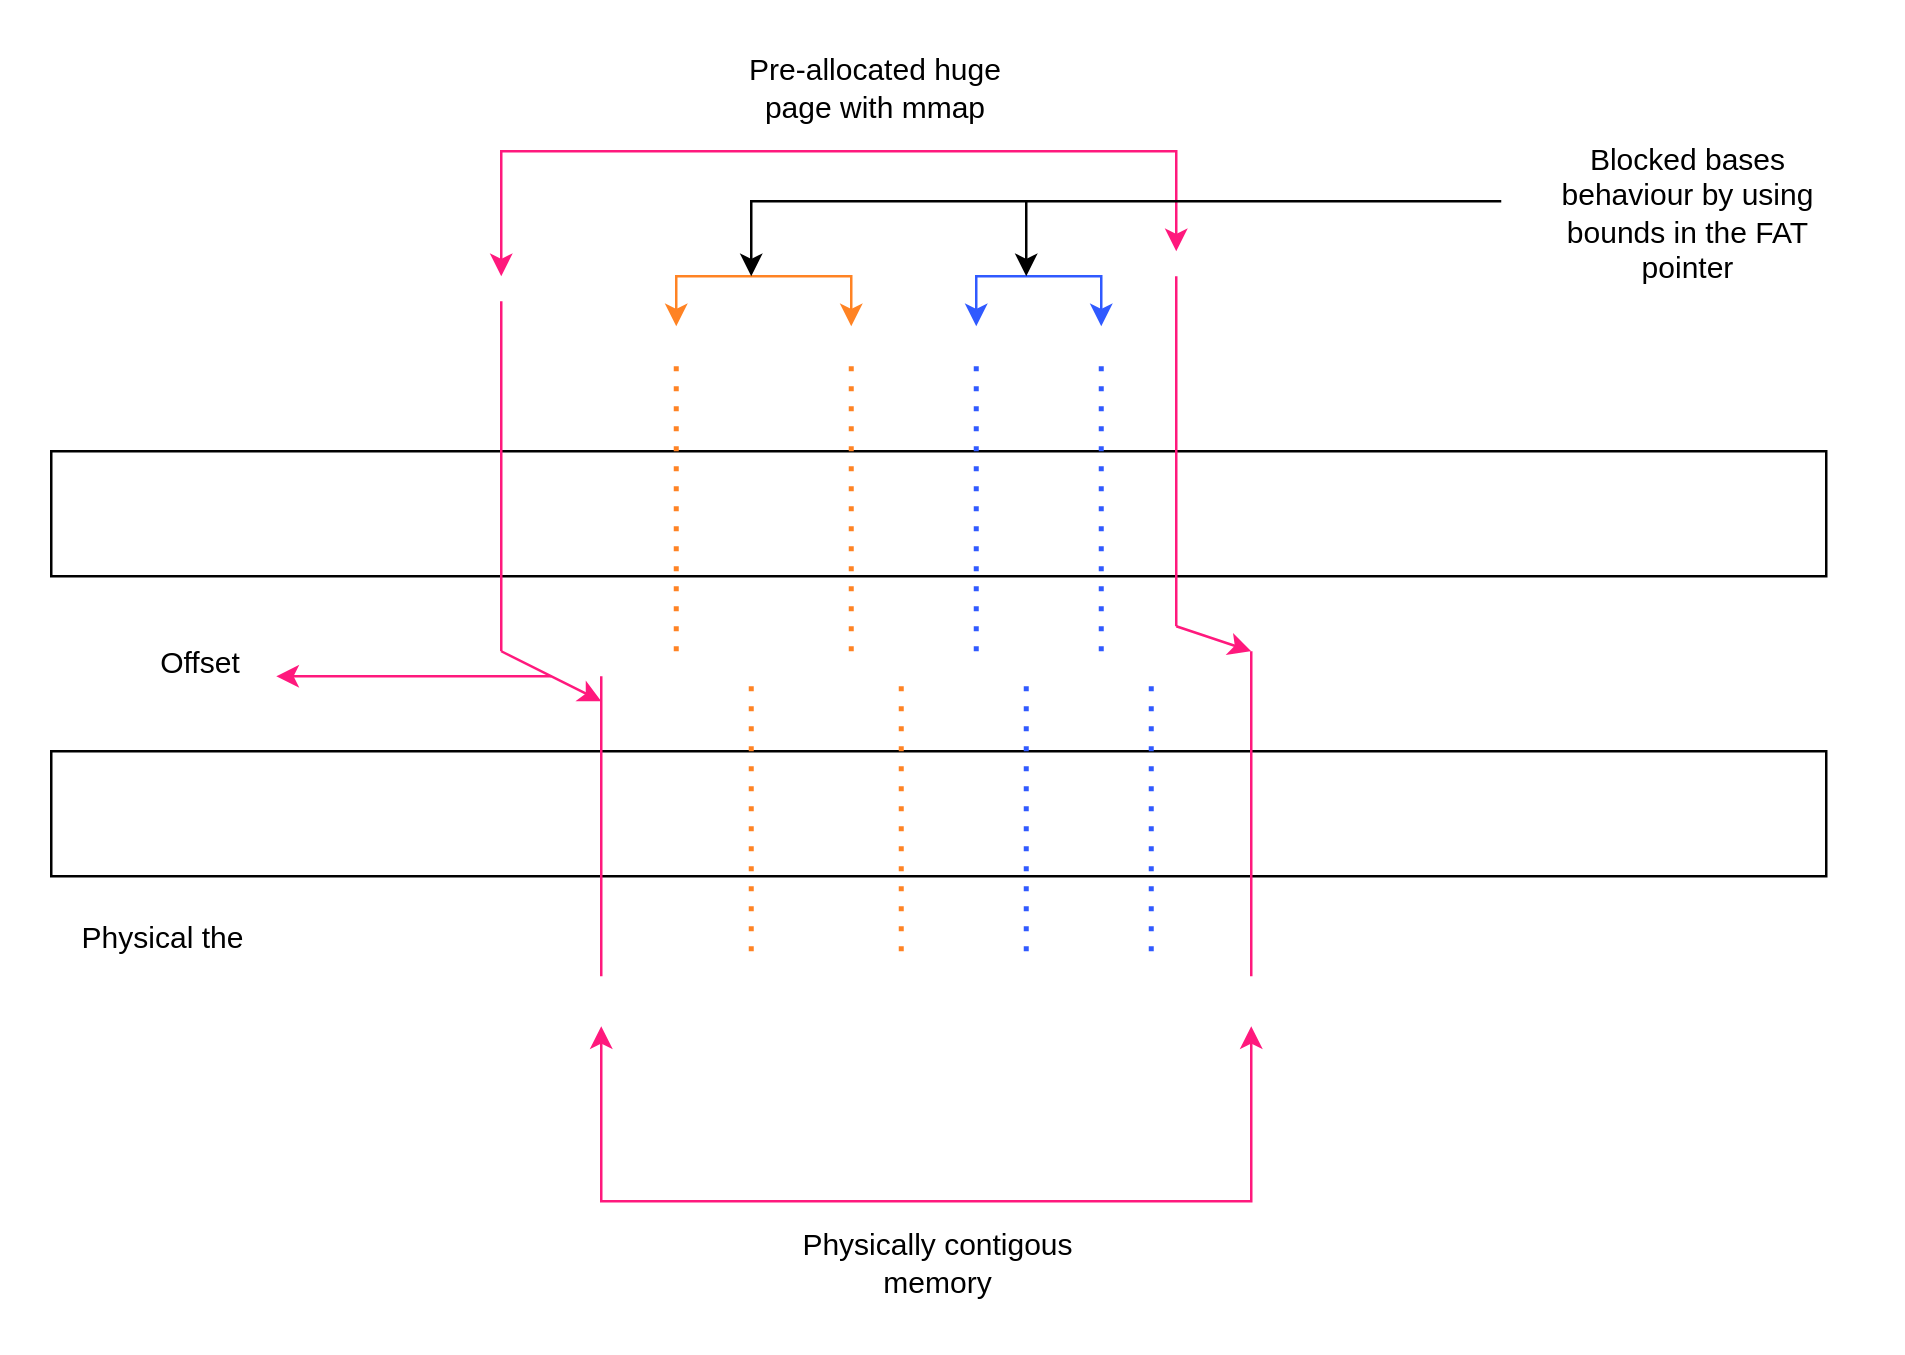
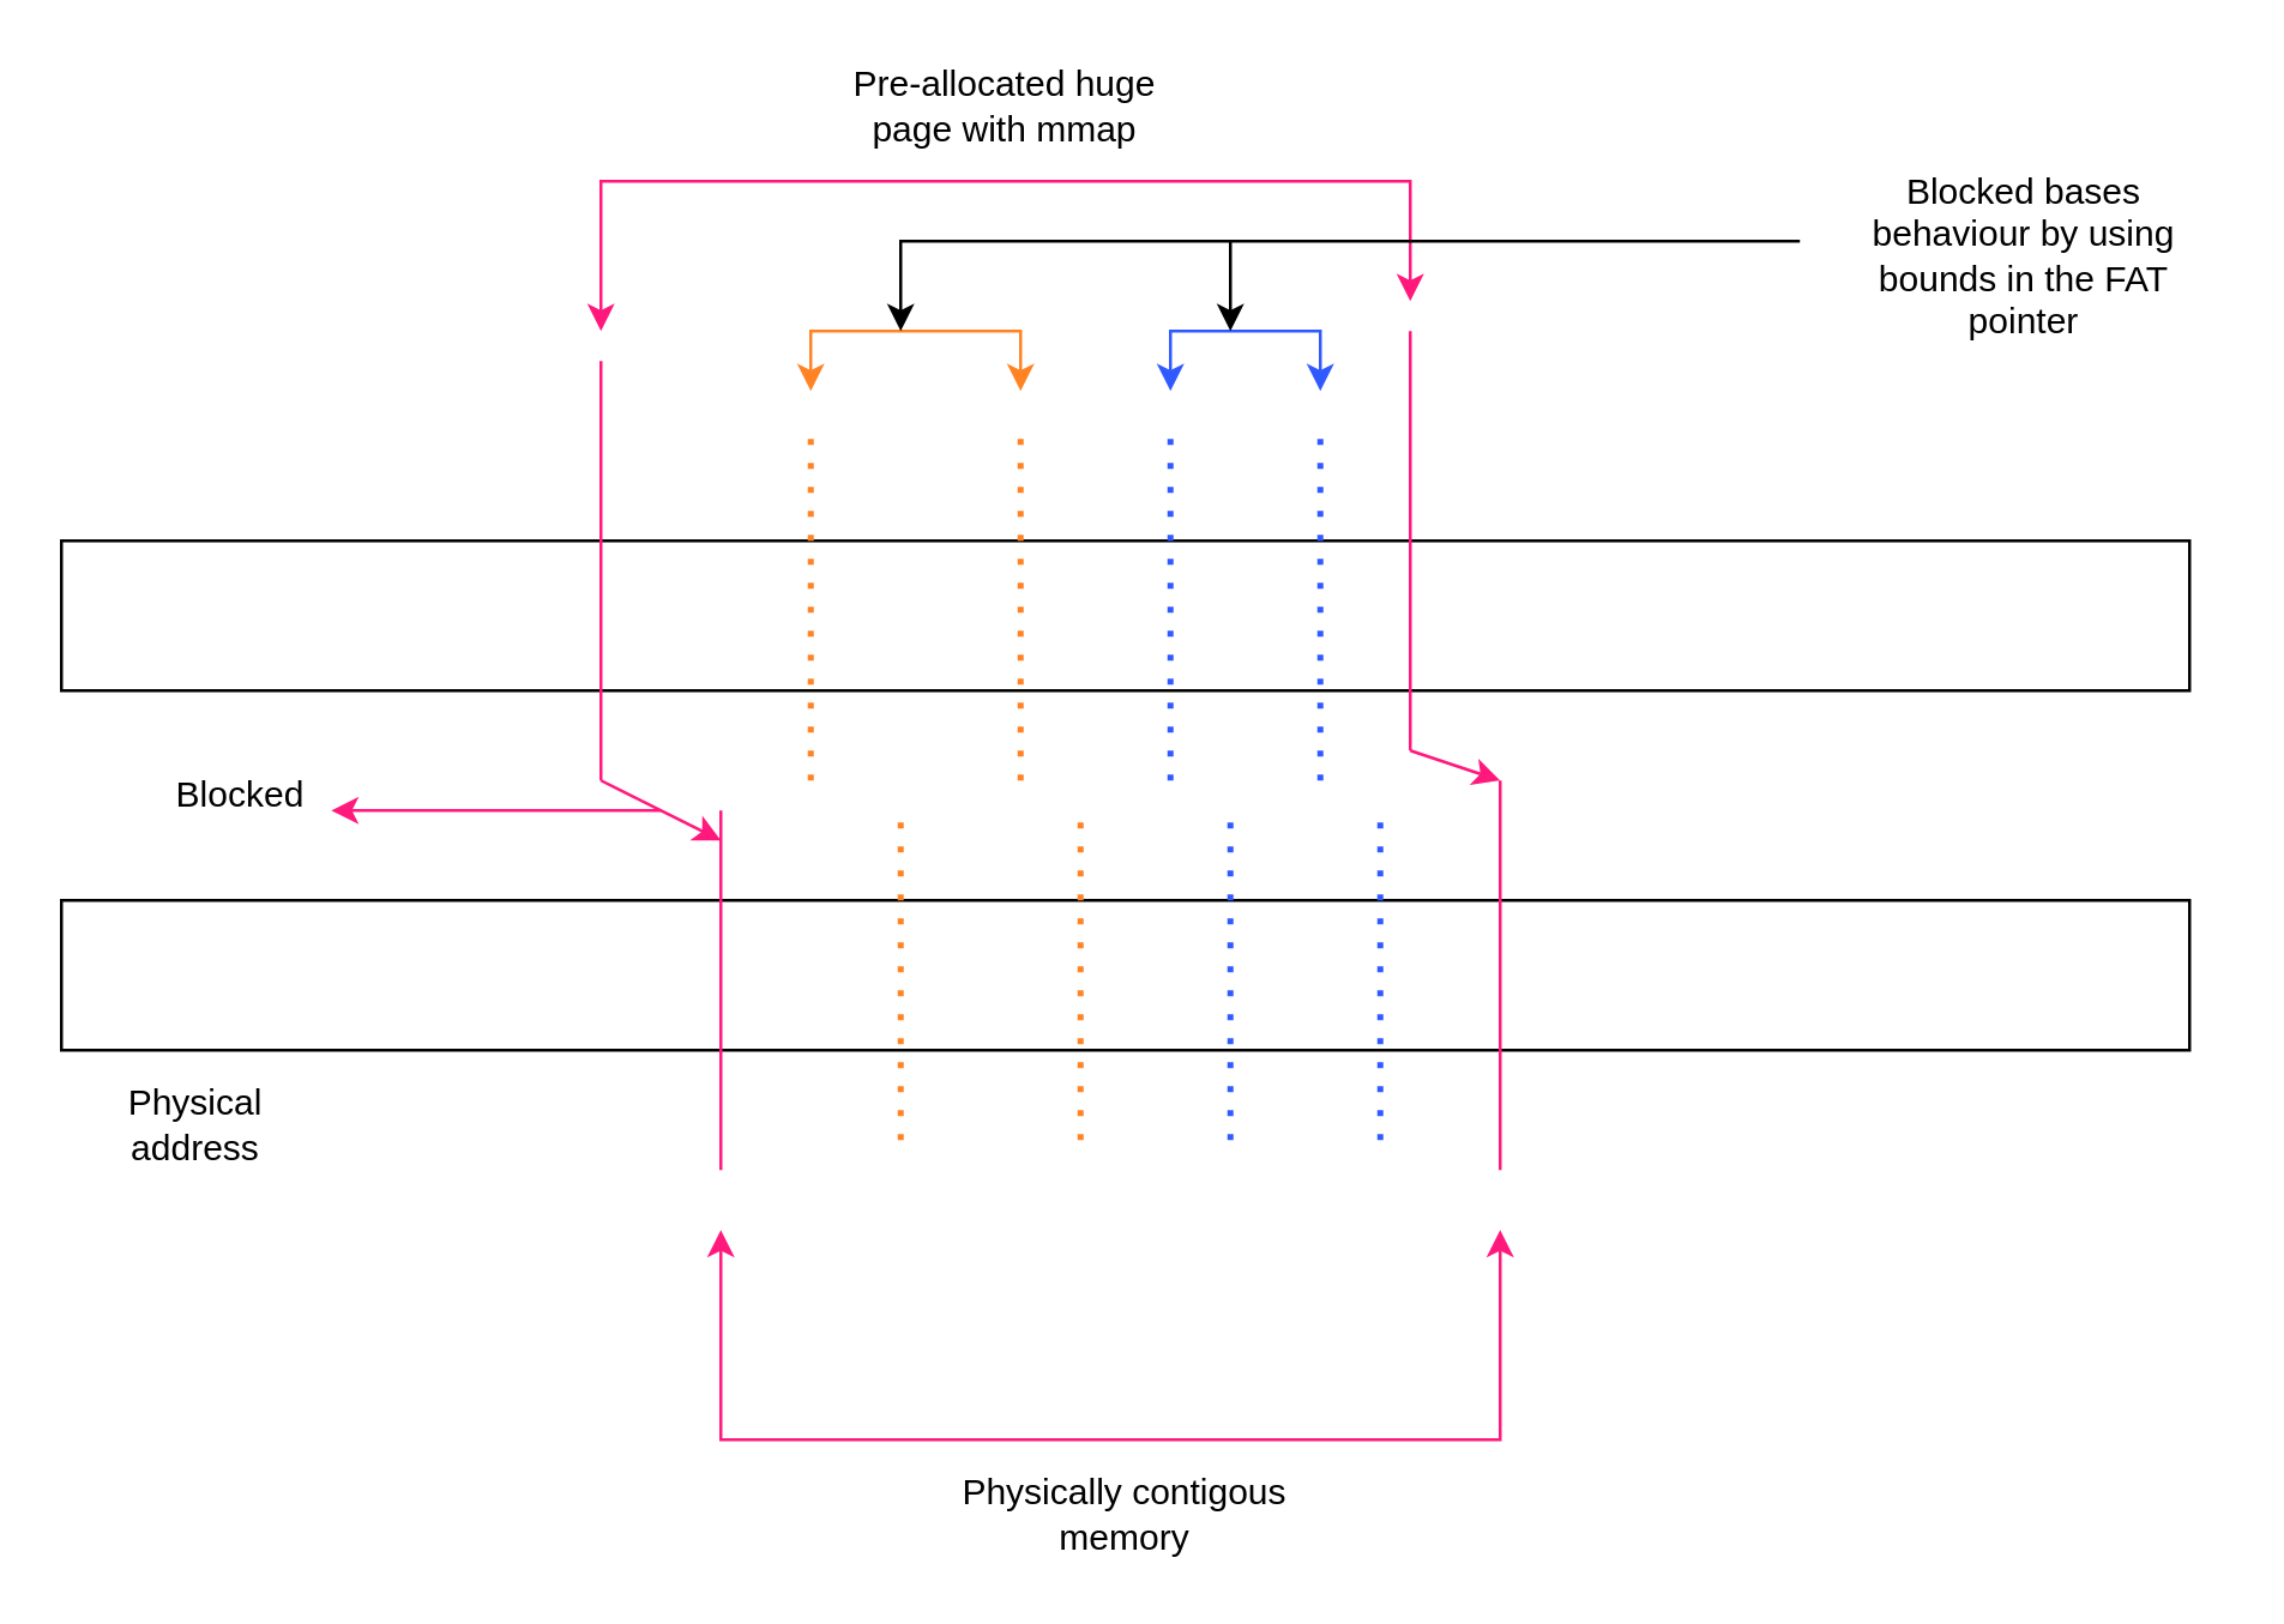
- <mxCell id="18" value="Pre-allocated huge page with mmap" style="text;html=1;align=center;verticalAlign=middle;whiteSpace=wrap;rounded=0;" parent="1" vertex="1"><mxGeometry x="285" y="20" width="130" height="30" as="geometry" /></mxCell>
+ <mxCell id="18" value="Pre-allocated huge page with mmap" style="text;html=1;align=center;verticalAlign=middle;whiteSpace=wrap;rounded=0;" parent="1" vertex="1"><mxGeometry x="270" y="20" width="130" height="30" as="geometry" /></mxCell>
- <mxCell id="29" value="Offset" style="text;html=1;align=center;verticalAlign=middle;whiteSpace=wrap;rounded=0;" parent="1" vertex="1"><mxGeometry x="50" y="250" width="60" height="30" as="geometry" /></mxCell>
+ <mxCell id="29" value="Blocked" style="text;html=1;align=center;verticalAlign=middle;whiteSpace=wrap;rounded=0;" parent="1" vertex="1"><mxGeometry x="50" y="250" width="60" height="30" as="geometry" /></mxCell>
- <mxCell id="16" value="Physical the" style="text;html=1;align=center;verticalAlign=middle;whiteSpace=wrap;rounded=0;" parent="1" vertex="1"><mxGeometry x="20" y="360" width="90" height="30" as="geometry" /></mxCell>
+ <mxCell id="16" value="Physical address" style="text;html=1;align=center;verticalAlign=middle;whiteSpace=wrap;rounded=0;" parent="1" vertex="1"><mxGeometry x="20" y="360" width="90" height="30" as="geometry" /></mxCell>
